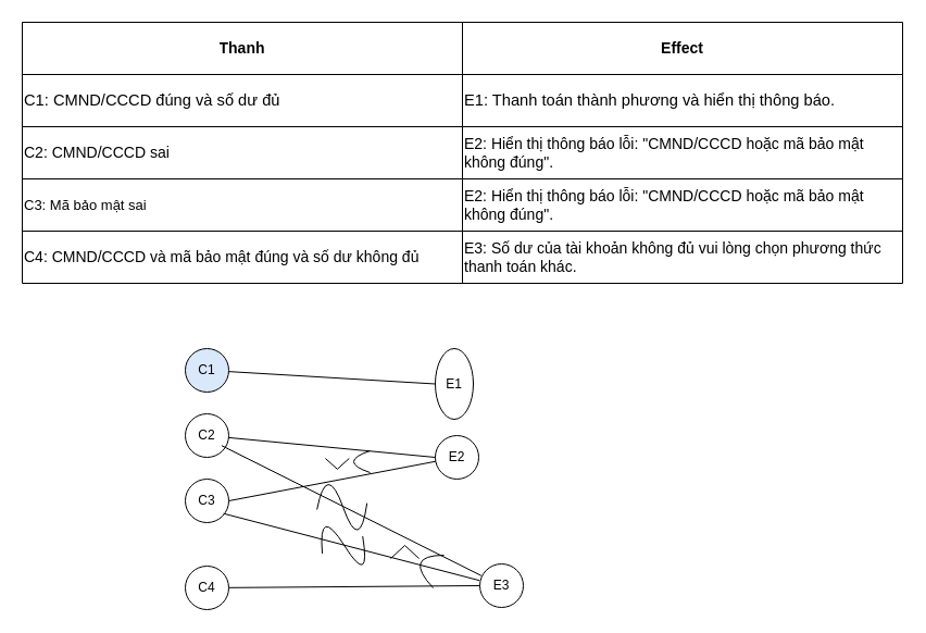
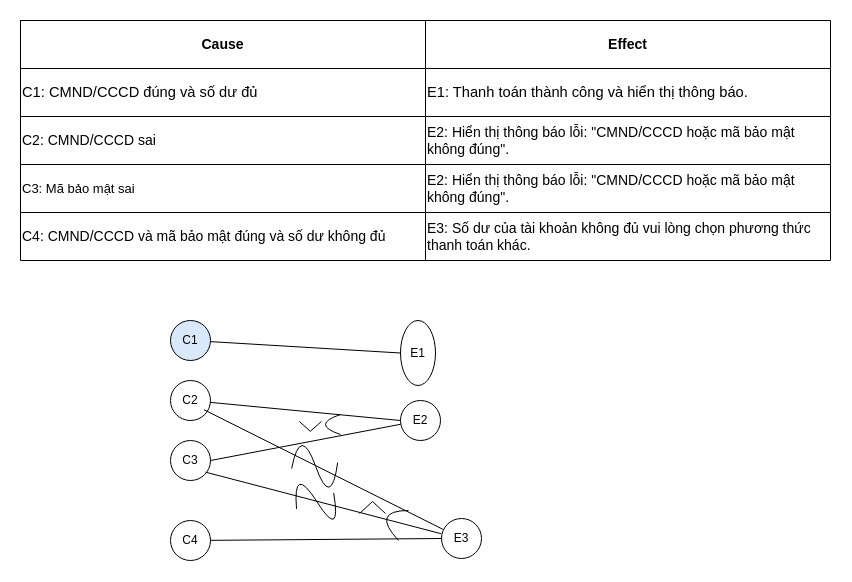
- <mxCell id="7" value="Thanh" style="shape=partialRectangle;html=1;whiteSpace=wrap;connectable=0;overflow=hidden;fillColor=none;top=0;left=0;bottom=0;right=0;pointerEvents=1;fontFamily=Helvetica;fontSize=14;fontColor=default;fontStyle=1" vertex="1" parent="6"><mxGeometry width="405" height="48" as="geometry"><mxRectangle width="405" height="48" as="alternateBounds" /></mxGeometry></mxCell>
+ <mxCell id="7" value="Cause" style="shape=partialRectangle;html=1;whiteSpace=wrap;connectable=0;overflow=hidden;fillColor=none;top=0;left=0;bottom=0;right=0;pointerEvents=1;fontFamily=Helvetica;fontSize=14;fontColor=default;fontStyle=1" vertex="1" parent="6"><mxGeometry width="405" height="48" as="geometry"><mxRectangle width="405" height="48" as="alternateBounds" /></mxGeometry></mxCell>
- <mxCell id="11" value="&lt;span style=&quot;font-family: &amp;#34;arial&amp;#34; ; font-size: 14.667px&quot;&gt;E1: Thanh toán thành phương và hiển thị thông báo.&lt;/span&gt;" style="shape=partialRectangle;html=1;whiteSpace=wrap;connectable=0;overflow=hidden;fillColor=none;top=0;left=0;bottom=0;right=0;pointerEvents=1;fontFamily=Helvetica;fontSize=12;fontColor=default;align=left;" vertex="1" parent="9"><mxGeometry x="405" width="405" height="48" as="geometry"><mxRectangle width="405" height="48" as="alternateBounds" /></mxGeometry></mxCell>
+ <mxCell id="11" value="&lt;span style=&quot;font-family: &amp;#34;arial&amp;#34; ; font-size: 14.667px&quot;&gt;E1: Thanh toán thành công và hiển thị thông báo.&lt;/span&gt;" style="shape=partialRectangle;html=1;whiteSpace=wrap;connectable=0;overflow=hidden;fillColor=none;top=0;left=0;bottom=0;right=0;pointerEvents=1;fontFamily=Helvetica;fontSize=12;fontColor=default;align=left;" vertex="1" parent="9"><mxGeometry x="405" width="405" height="48" as="geometry"><mxRectangle width="405" height="48" as="alternateBounds" /></mxGeometry></mxCell>
